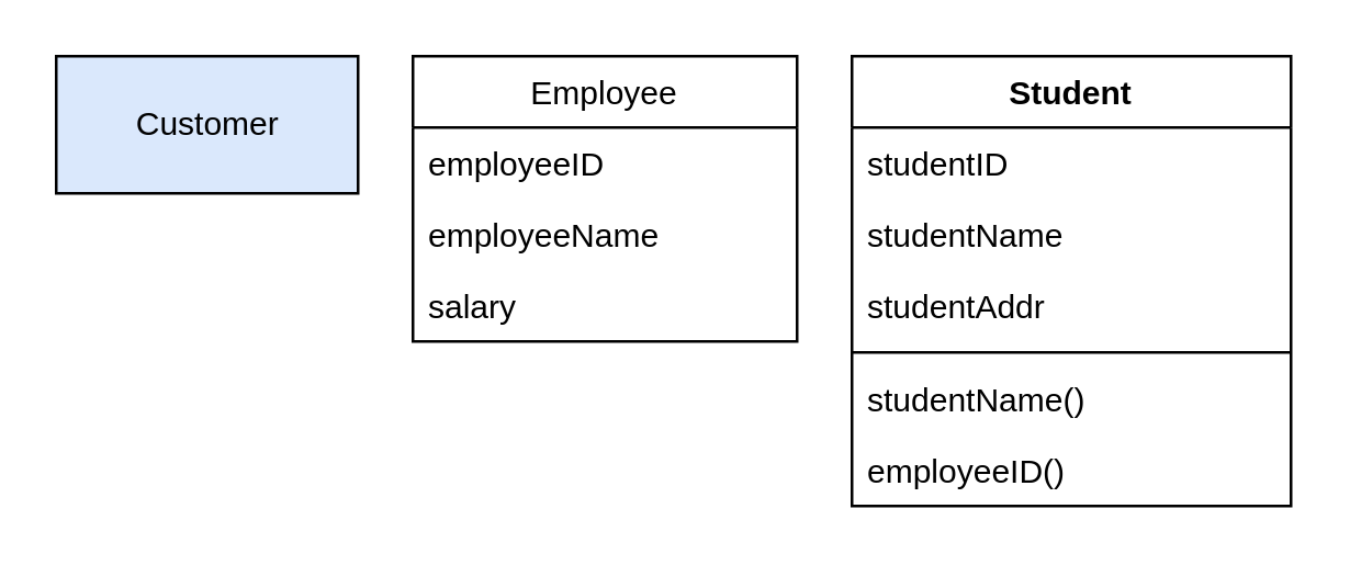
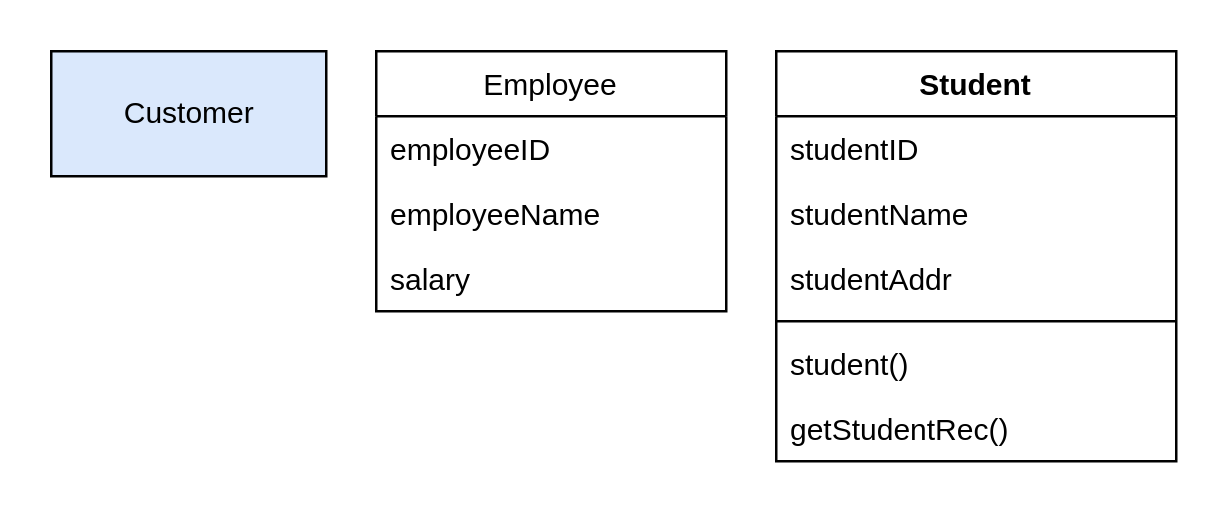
- <mxCell id="12" value="studentName()" style="text;strokeColor=none;fillColor=none;align=left;verticalAlign=top;spacingLeft=4;spacingRight=4;overflow=hidden;rotatable=0;points=[[0,0.5],[1,0.5]];portConstraint=eastwest;" vertex="1" parent="7"><mxGeometry y="112" width="160" height="26" as="geometry" /></mxCell>
+ <mxCell id="12" value="student()" style="text;strokeColor=none;fillColor=none;align=left;verticalAlign=top;spacingLeft=4;spacingRight=4;overflow=hidden;rotatable=0;points=[[0,0.5],[1,0.5]];portConstraint=eastwest;" vertex="1" parent="7"><mxGeometry y="112" width="160" height="26" as="geometry" /></mxCell>
- <mxCell id="13" value="employeeID()" style="text;strokeColor=none;fillColor=none;align=left;verticalAlign=top;spacingLeft=4;spacingRight=4;overflow=hidden;rotatable=0;points=[[0,0.5],[1,0.5]];portConstraint=eastwest;" vertex="1" parent="7"><mxGeometry y="138" width="160" height="26" as="geometry" /></mxCell>
+ <mxCell id="13" value="getStudentRec()" style="text;strokeColor=none;fillColor=none;align=left;verticalAlign=top;spacingLeft=4;spacingRight=4;overflow=hidden;rotatable=0;points=[[0,0.5],[1,0.5]];portConstraint=eastwest;" vertex="1" parent="7"><mxGeometry y="138" width="160" height="26" as="geometry" /></mxCell>
